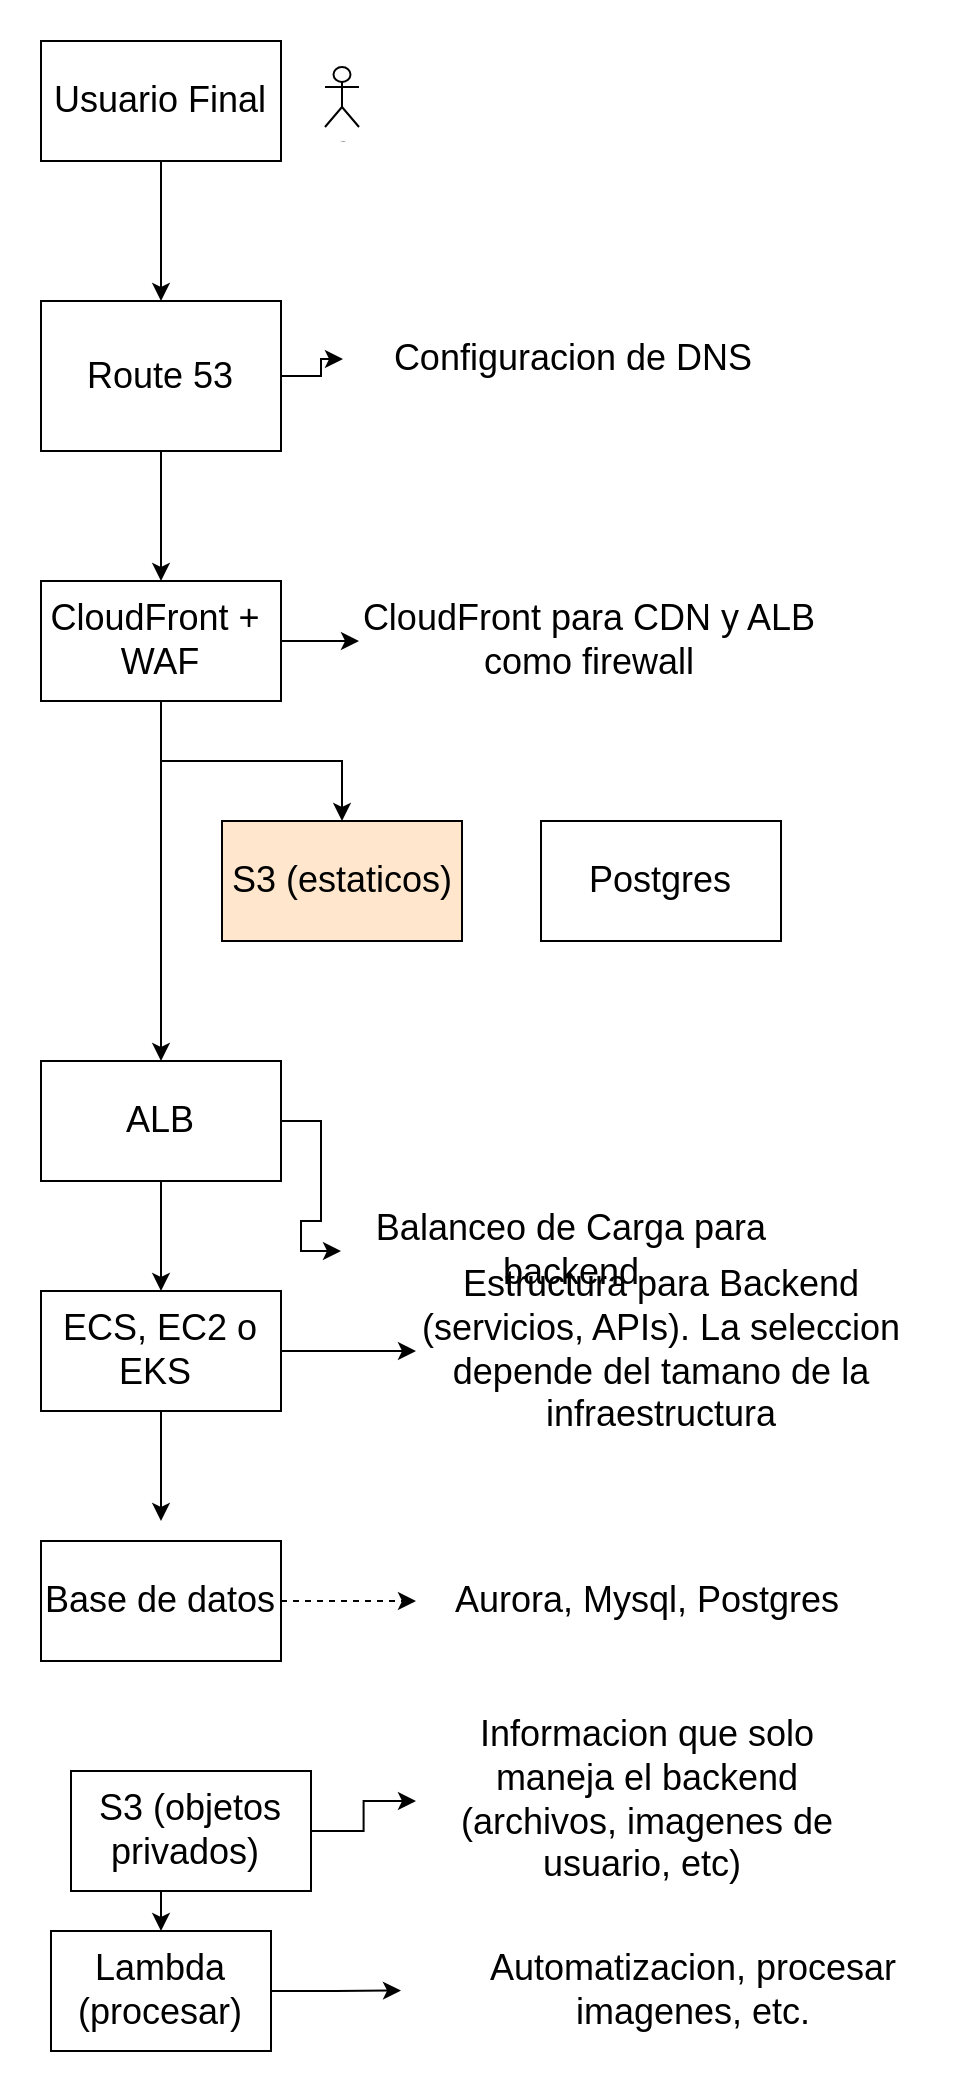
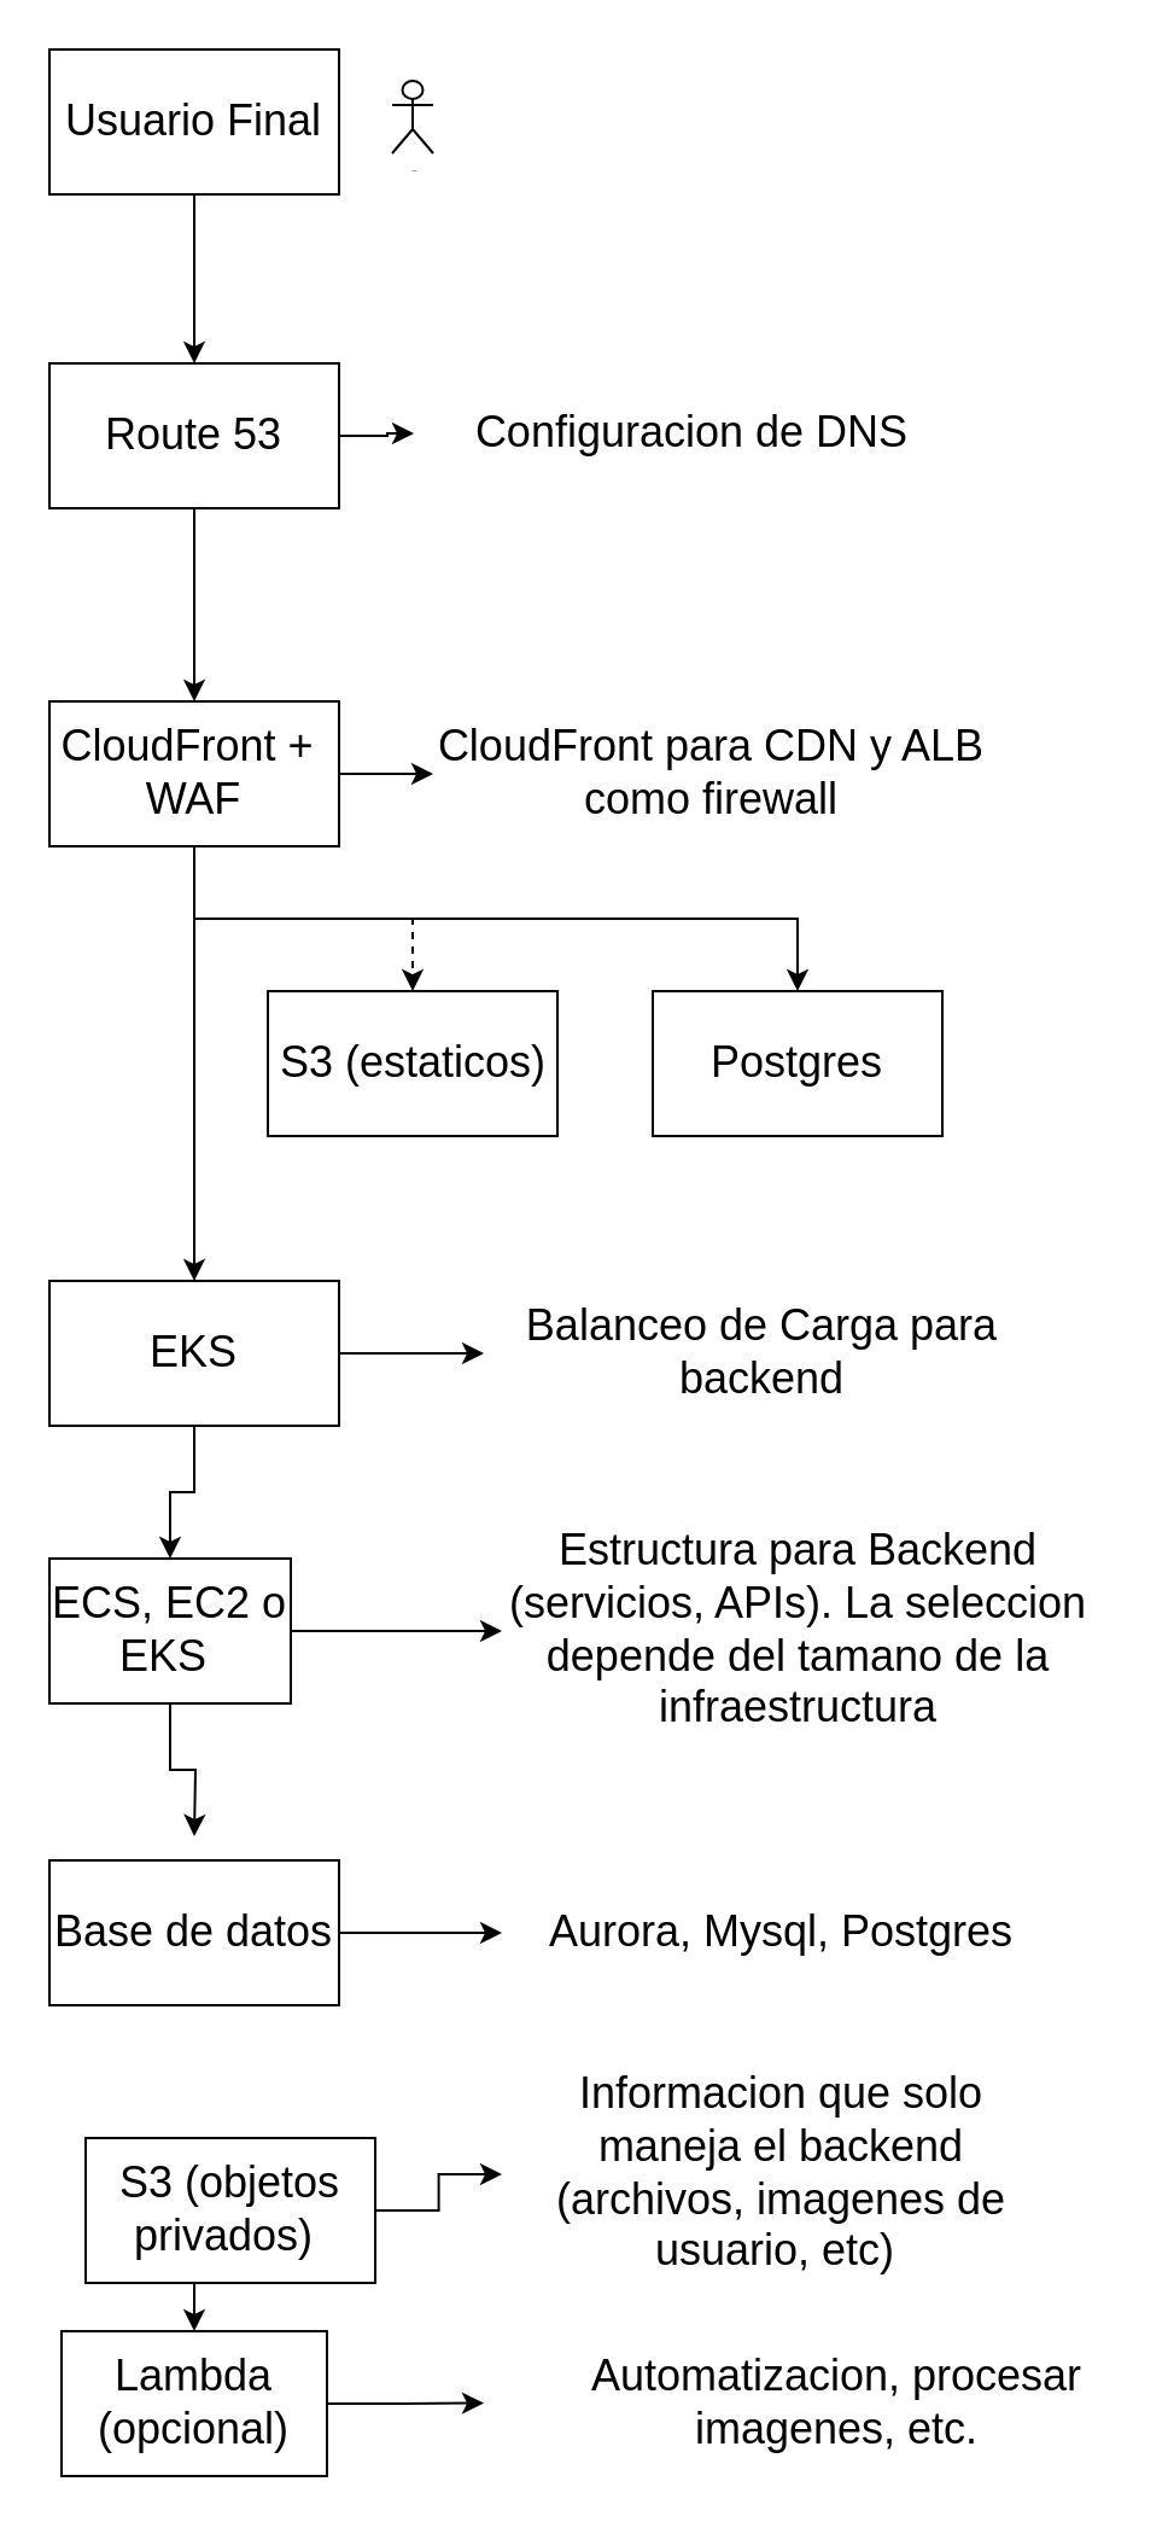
- <mxCell id="6" value="&lt;font style=&quot;font-size: 18px;&quot;&gt;Route 53&lt;/font&gt;" style="rounded=0;whiteSpace=wrap;html=1;" vertex="1" parent="1"><mxGeometry x="20" y="150" width="120" height="75" as="geometry" /></mxCell>
+ <mxCell id="6" value="&lt;font style=&quot;font-size: 18px;&quot;&gt;Route 53&lt;/font&gt;" style="rounded=0;whiteSpace=wrap;html=1;" vertex="1" parent="1"><mxGeometry x="20" y="150" width="120" height="60" as="geometry" /></mxCell>
+ <mxCell id="9" style="edgeStyle=orthogonalEdgeStyle;rounded=0;orthogonalLoop=1;jettySize=auto;html=1;exitX=0.5;exitY=1;exitDx=0;exitDy=0;entryX=0.5;entryY=0;entryDx=0;entryDy=0;" edge="1" parent="1" source="11" target="16"><mxGeometry relative="1" as="geometry" /></mxCell>
- <mxCell id="8" style="edgeStyle=orthogonalEdgeStyle;rounded=0;orthogonalLoop=1;jettySize=auto;html=1;exitX=0.5;exitY=1;exitDx=0;exitDy=0;" edge="1" parent="1" source="11" target="15"><mxGeometry relative="1" as="geometry" /></mxCell>
+ <mxCell id="8" style="edgeStyle=orthogonalEdgeStyle;rounded=0;orthogonalLoop=1;jettySize=auto;html=1;exitX=0.5;exitY=1;exitDx=0;exitDy=0;dashed=1;" edge="1" parent="1" source="11" target="15"><mxGeometry relative="1" as="geometry" /></mxCell>
- <mxCell id="15" value="&lt;font style=&quot;font-size: 18px;&quot;&gt;S3 (estaticos)&lt;/font&gt;" style="rounded=0;whiteSpace=wrap;html=1;fillColor=#ffe6cc;" vertex="1" parent="1"><mxGeometry x="110.5" y="410" width="120" height="60" as="geometry" /></mxCell>
+ <mxCell id="15" value="&lt;font style=&quot;font-size: 18px;&quot;&gt;S3 (estaticos)&lt;/font&gt;" style="rounded=0;whiteSpace=wrap;html=1;" vertex="1" parent="1"><mxGeometry x="110.5" y="410" width="120" height="60" as="geometry" /></mxCell>
- <mxCell id="19" value="&lt;font style=&quot;font-size: 18px;&quot;&gt;ALB&lt;/font&gt;" style="rounded=0;whiteSpace=wrap;html=1;" vertex="1" parent="1"><mxGeometry x="20" y="530" width="120" height="60" as="geometry" /></mxCell>
+ <mxCell id="19" value="&lt;font style=&quot;font-size: 18px;&quot;&gt;EKS&lt;/font&gt;" style="rounded=0;whiteSpace=wrap;html=1;" vertex="1" parent="1"><mxGeometry x="20" y="530" width="120" height="60" as="geometry" /></mxCell>
- <mxCell id="20" value="&lt;font style=&quot;font-size: 18px;&quot;&gt;Balanceo de Carga para backend&lt;/font&gt;" style="text;html=1;align=center;verticalAlign=middle;whiteSpace=wrap;rounded=0;" vertex="1" parent="1"><mxGeometry x="170" y="610" width="231" height="30" as="geometry" /></mxCell>
+ <mxCell id="20" value="&lt;font style=&quot;font-size: 18px;&quot;&gt;Balanceo de Carga para backend&lt;/font&gt;" style="text;html=1;align=center;verticalAlign=middle;whiteSpace=wrap;rounded=0;" vertex="1" parent="1"><mxGeometry x="200" y="545" width="231" height="30" as="geometry" /></mxCell>
- <mxCell id="24" value="&lt;font style=&quot;font-size: 18px;&quot;&gt;ECS, EC2 o EKS&amp;nbsp;&lt;/font&gt;" style="rounded=0;whiteSpace=wrap;html=1;" vertex="1" parent="1"><mxGeometry x="20" y="645" width="120" height="60" as="geometry" /></mxCell>
+ <mxCell id="24" value="&lt;font style=&quot;font-size: 18px;&quot;&gt;ECS, EC2 o EKS&amp;nbsp;&lt;/font&gt;" style="rounded=0;whiteSpace=wrap;html=1;" vertex="1" parent="1"><mxGeometry x="20" y="645" width="100" height="60" as="geometry" /></mxCell>
- <mxCell id="26" style="edgeStyle=orthogonalEdgeStyle;rounded=0;orthogonalLoop=1;jettySize=auto;html=1;exitX=1;exitY=0.5;exitDx=0;exitDy=0;dashed=1;" edge="1" parent="1" source="27" target="28"><mxGeometry relative="1" as="geometry" /></mxCell>
+ <mxCell id="26" style="edgeStyle=orthogonalEdgeStyle;rounded=0;orthogonalLoop=1;jettySize=auto;html=1;exitX=1;exitY=0.5;exitDx=0;exitDy=0;" edge="1" parent="1" source="27" target="28"><mxGeometry relative="1" as="geometry" /></mxCell>
- <mxCell id="34" value="&lt;font style=&quot;font-size: 18px;&quot;&gt;Lambda (procesar)&lt;/font&gt;" style="rounded=0;whiteSpace=wrap;html=1;" vertex="1" parent="1"><mxGeometry x="25" y="965" width="110" height="60" as="geometry" /></mxCell>
+ <mxCell id="34" value="&lt;font style=&quot;font-size: 18px;&quot;&gt;Lambda (opcional)&lt;/font&gt;" style="rounded=0;whiteSpace=wrap;html=1;" vertex="1" parent="1"><mxGeometry x="25" y="965" width="110" height="60" as="geometry" /></mxCell>
